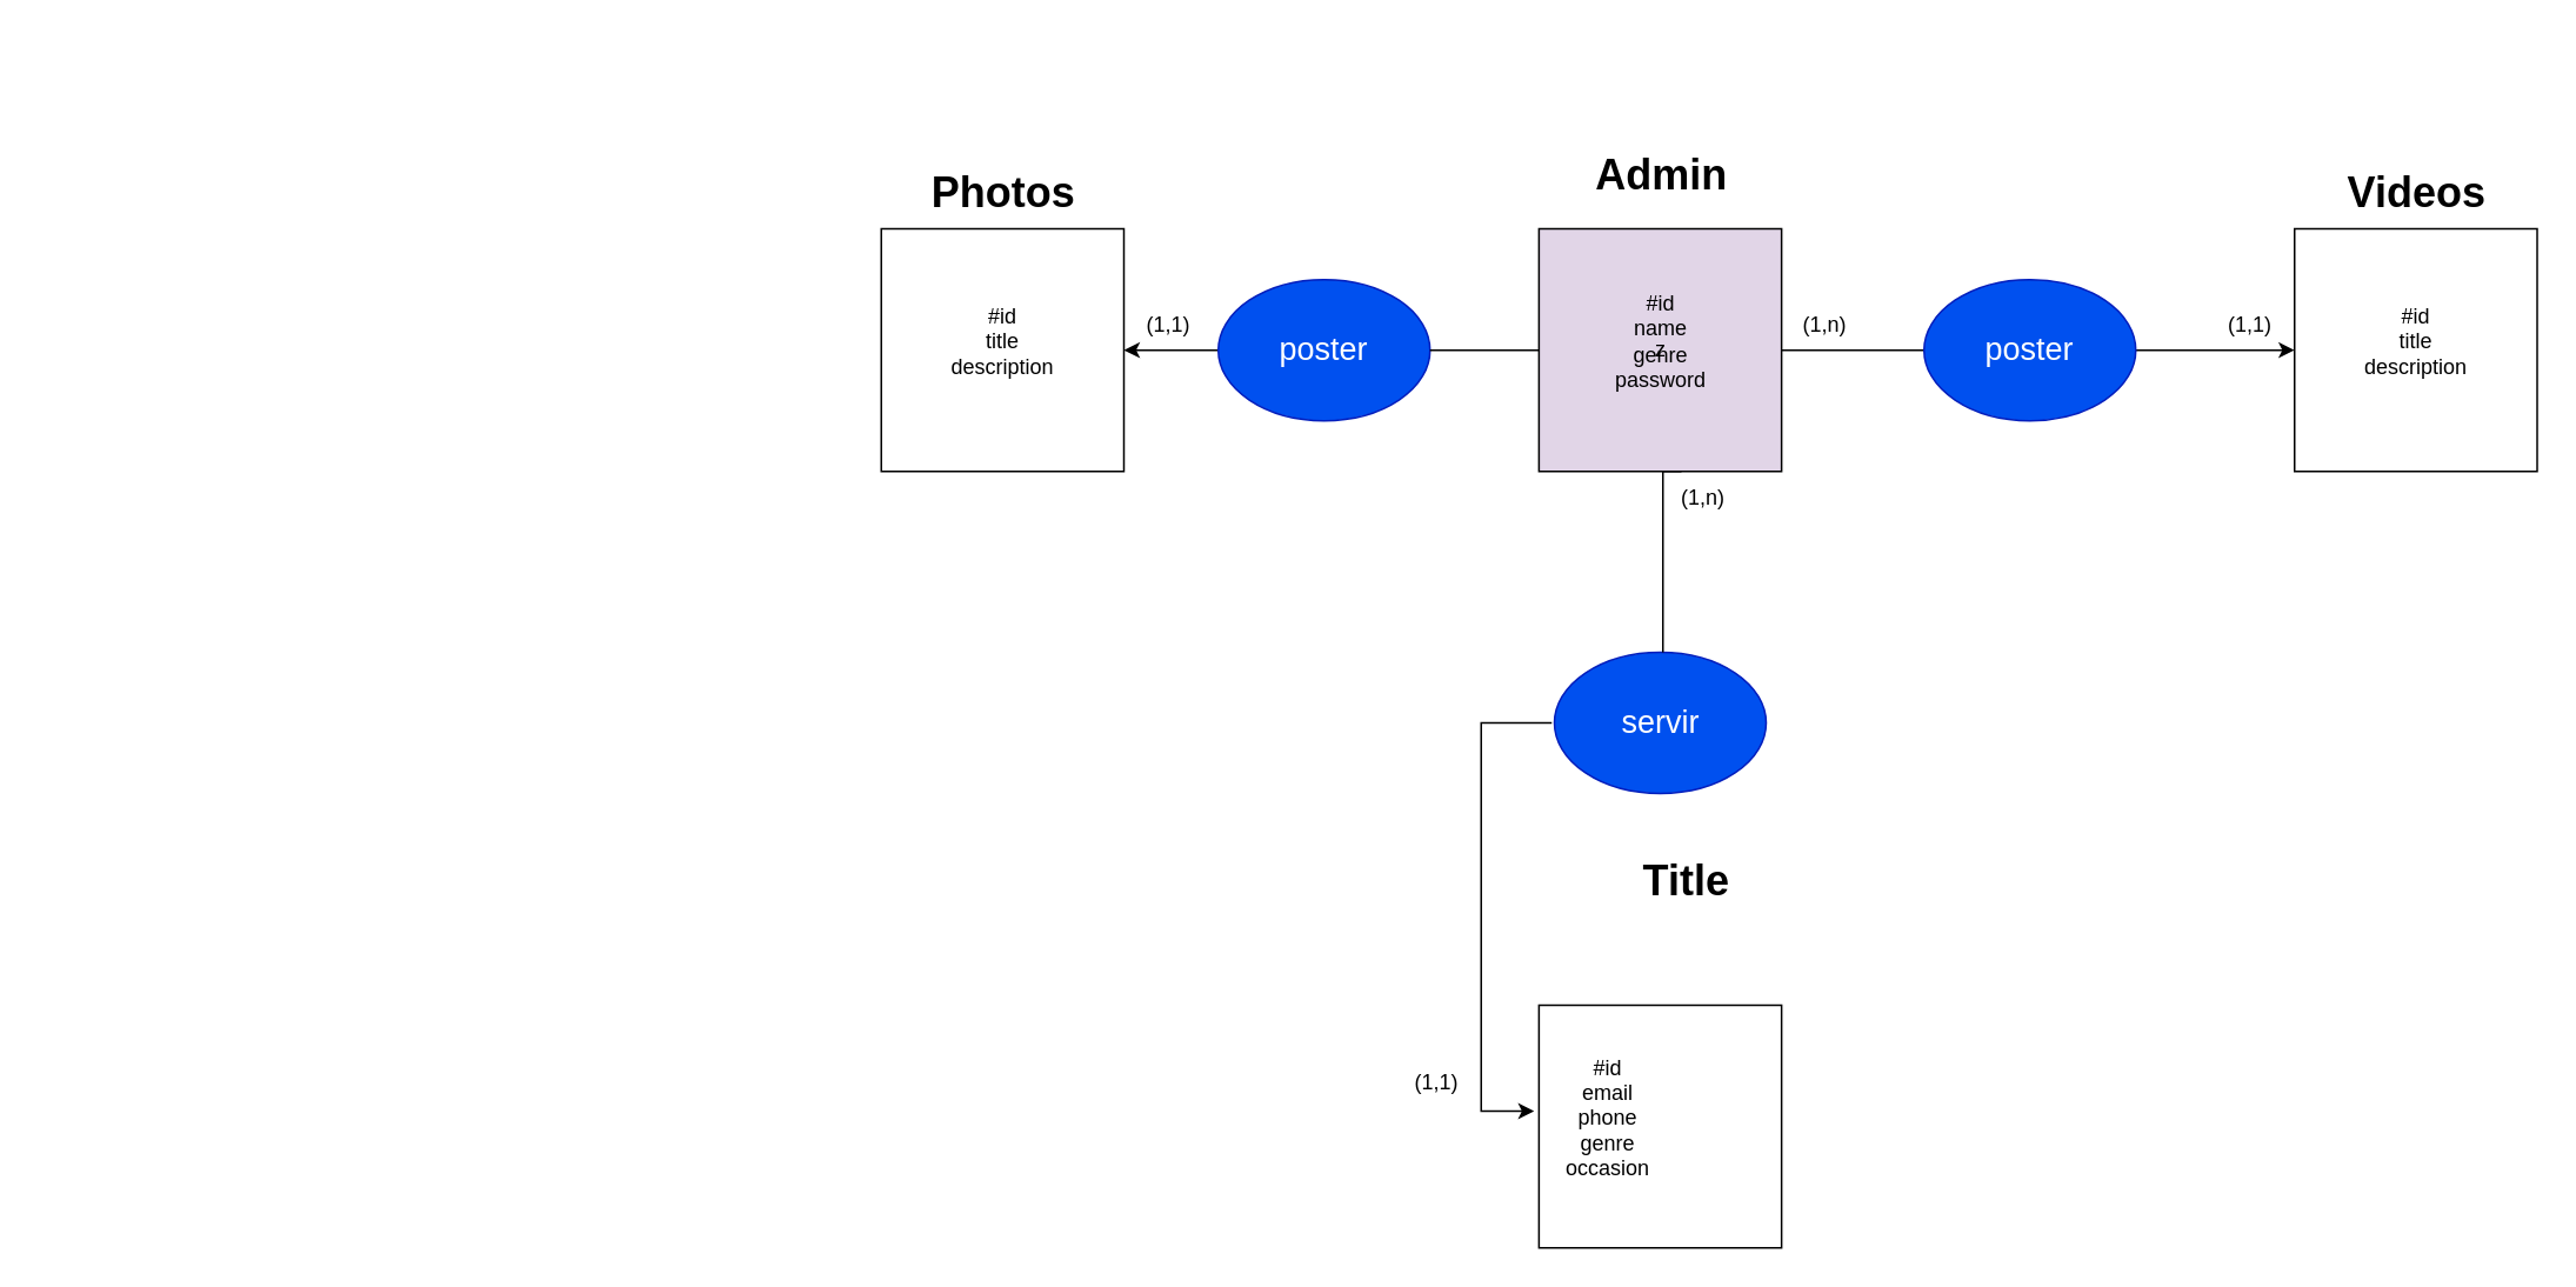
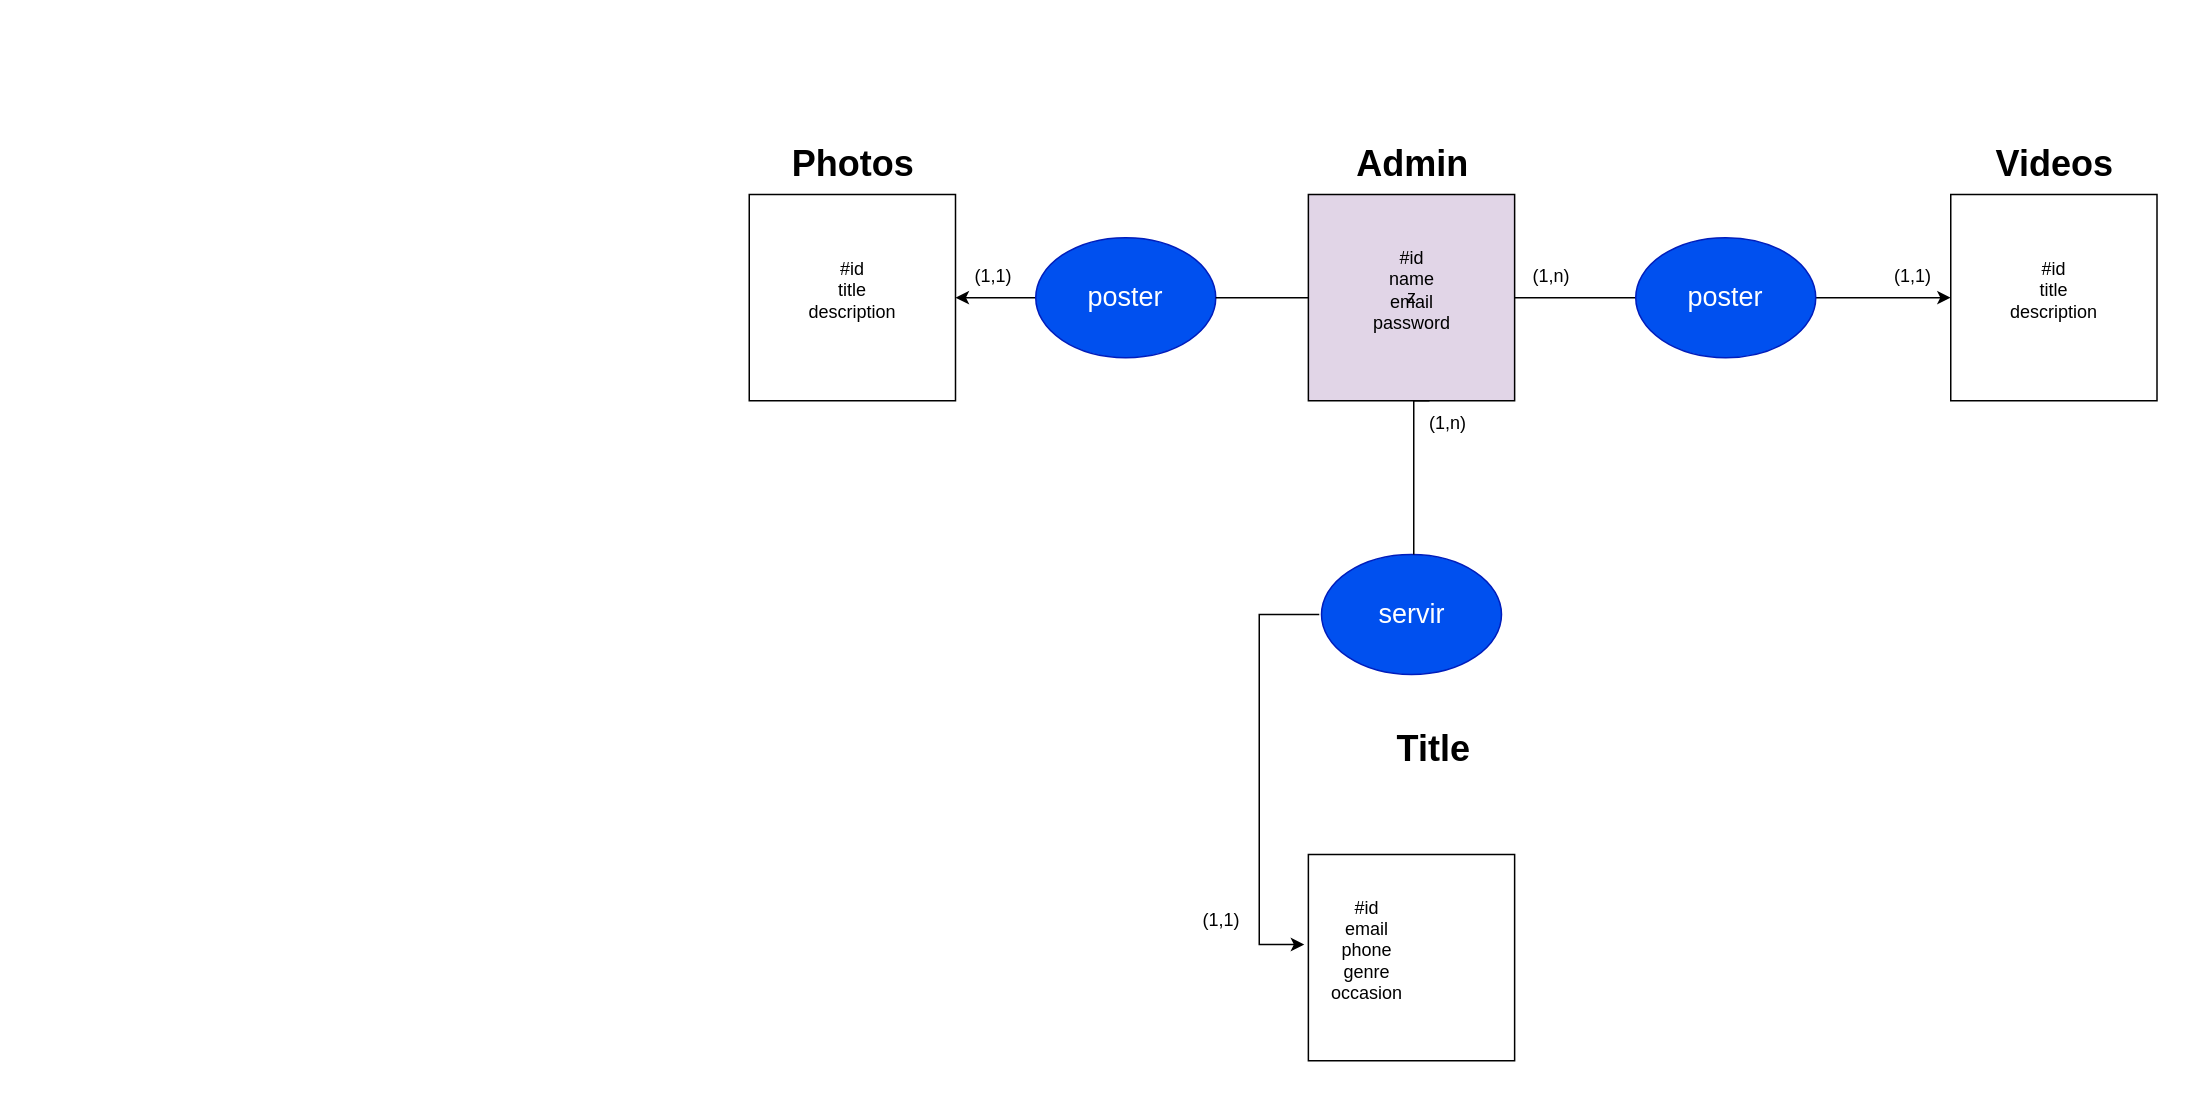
- <mxCell id="27" value="Admin" style="text;strokeColor=none;fillColor=none;html=1;fontSize=24;fontStyle=1;verticalAlign=middle;align=center;" vertex="1" parent="1"><mxGeometry x="890.5" y="79" width="100" height="40" as="geometry" /></mxCell>
+ <mxCell id="27" value="Admin" style="text;strokeColor=none;fillColor=none;html=1;fontSize=24;fontStyle=1;verticalAlign=middle;align=center;" vertex="1" parent="1"><mxGeometry x="890.5" y="89" width="100" height="40" as="geometry" /></mxCell>
- <mxCell id="6" value="#id&lt;br&gt;name&lt;br&gt;genre&lt;br&gt;password" style="text;html=1;strokeColor=none;fillColor=none;align=center;verticalAlign=middle;whiteSpace=wrap;rounded=0;" parent="1" vertex="1"><mxGeometry x="920.5" y="157.75" width="40" height="70" as="geometry" /></mxCell>
+ <mxCell id="6" value="#id&lt;br&gt;name&lt;br&gt;email&lt;br&gt;password" style="text;html=1;strokeColor=none;fillColor=none;align=center;verticalAlign=middle;whiteSpace=wrap;rounded=0;" parent="1" vertex="1"><mxGeometry x="920.5" y="157.75" width="40" height="70" as="geometry" /></mxCell>
